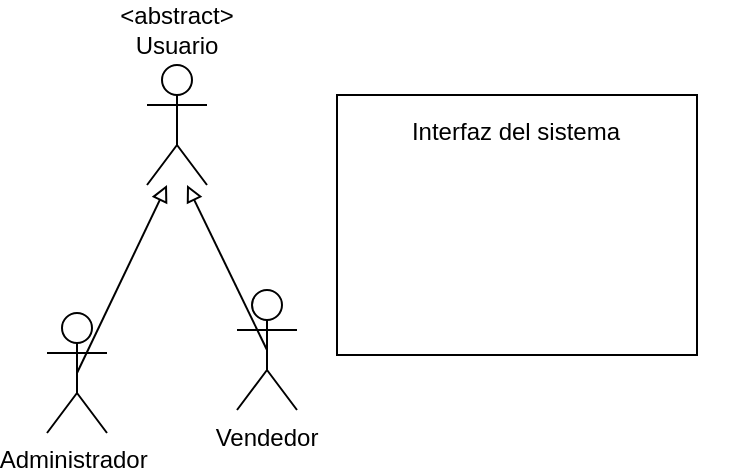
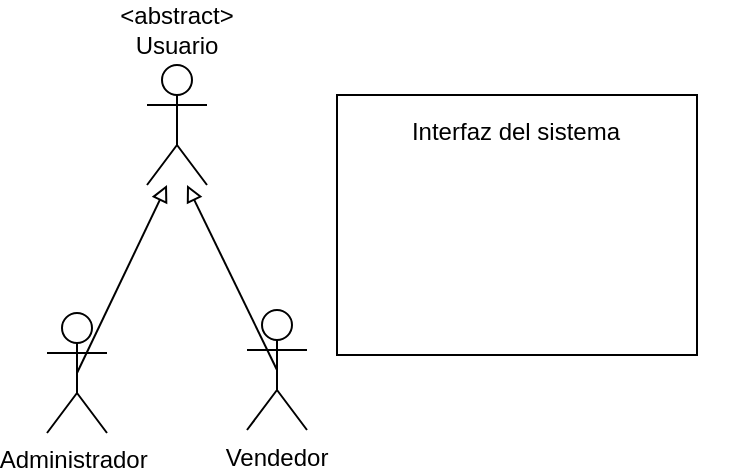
- <mxCell id="5" value="Vendedor" style="shape=umlActor;verticalLabelPosition=bottom;verticalAlign=top;html=1;outlineConnect=0;fillColor=none;" vertex="1" parent="1"><mxGeometry x="115" y="132.5" width="30" height="60" as="geometry" /></mxCell>
+ <mxCell id="5" value="Vendedor" style="shape=umlActor;verticalLabelPosition=bottom;verticalAlign=top;html=1;outlineConnect=0;fillColor=none;" vertex="1" parent="1"><mxGeometry x="120" y="142.5" width="30" height="60" as="geometry" /></mxCell>
